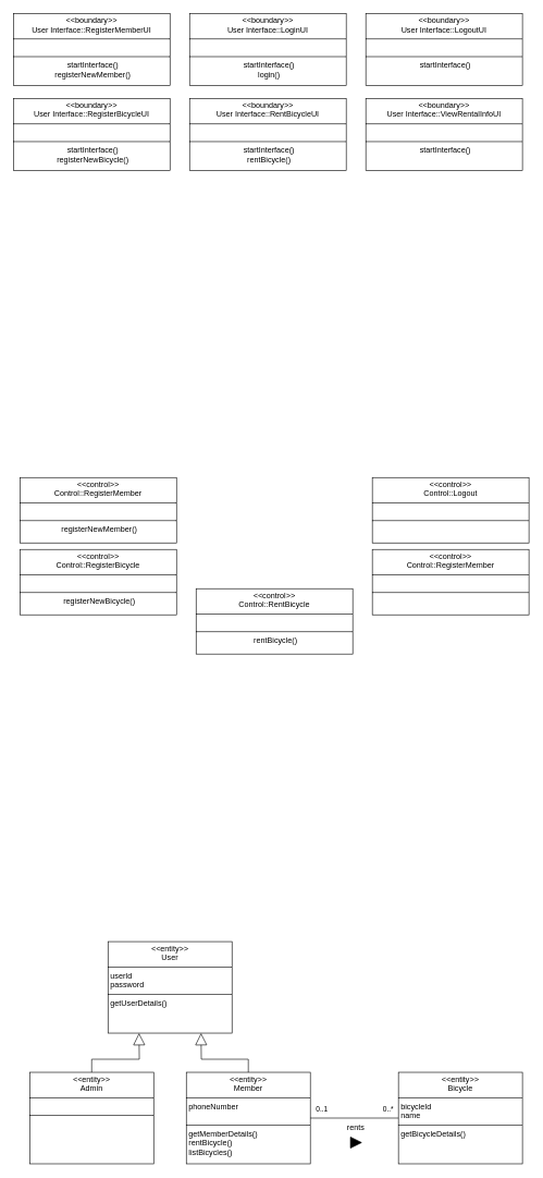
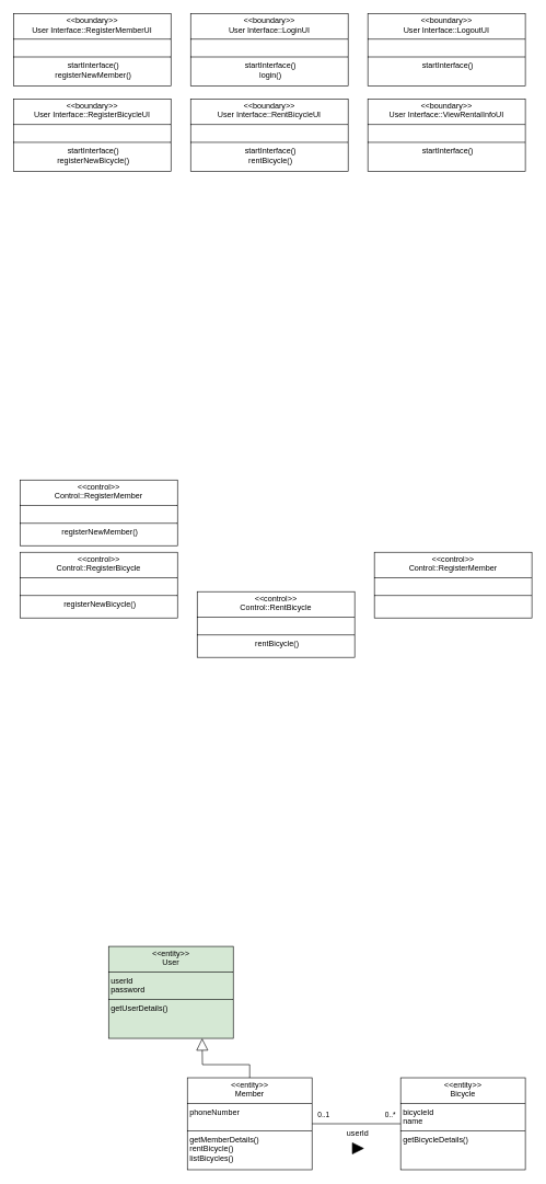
- <mxCell id="6" value="&lt;p style=&quot;margin:0px;margin-top:4px;text-align:center;&quot;&gt;&lt;i&gt;&amp;lt;&amp;lt;&lt;/i&gt;control&lt;i&gt;&amp;gt;&amp;gt;&lt;/i&gt;&lt;br&gt;Control::&lt;span style=&quot;background-color: transparent; color: light-dark(rgb(0, 0, 0), rgb(255, 255, 255));&quot;&gt;Logout&lt;/span&gt;&lt;/p&gt;&lt;hr size=&quot;1&quot; style=&quot;border-style:solid;&quot;&gt;&lt;p style=&quot;margin: 0px 0px 0px 4px;&quot;&gt;&lt;br&gt;&lt;/p&gt;&lt;hr style=&quot;border-style: solid;&quot; size=&quot;1&quot;&gt;&lt;p style=&quot;text-align: center; margin: 0px 0px 0px 4px;&quot;&gt;&lt;br&gt;&lt;/p&gt;" style="verticalAlign=top;align=left;overflow=fill;html=1;whiteSpace=wrap;" parent="1" vertex="1"><mxGeometry x="570" y="730" width="240" height="100" as="geometry" /></mxCell>
- <mxCell id="13" value="&lt;p style=&quot;margin:0px;margin-top:4px;text-align:center;&quot;&gt;&lt;i&gt;&amp;lt;&amp;lt;&lt;/i&gt;entity&lt;i&gt;&amp;gt;&amp;gt;&lt;/i&gt;&lt;br&gt;User&lt;/p&gt;&lt;hr size=&quot;1&quot; style=&quot;border-style:solid;&quot;&gt;&lt;p style=&quot;margin:0px;margin-left:4px;&quot;&gt;userId&lt;/p&gt;&lt;p style=&quot;margin:0px;margin-left:4px;&quot;&gt;password&lt;/p&gt;&lt;hr size=&quot;1&quot; style=&quot;border-style:solid;&quot;&gt;&lt;p style=&quot;margin:0px;margin-left:4px;&quot;&gt;&lt;span style=&quot;text-align: center;&quot;&gt;getUserDetails()&lt;/span&gt;&lt;/p&gt;" style="verticalAlign=top;align=left;overflow=fill;html=1;whiteSpace=wrap;" parent="1" vertex="1"><mxGeometry x="165" y="1440" width="190" height="140" as="geometry" /></mxCell>
+ <mxCell id="13" value="&lt;p style=&quot;margin:0px;margin-top:4px;text-align:center;&quot;&gt;&lt;i&gt;&amp;lt;&amp;lt;&lt;/i&gt;entity&lt;i&gt;&amp;gt;&amp;gt;&lt;/i&gt;&lt;br&gt;User&lt;/p&gt;&lt;hr size=&quot;1&quot; style=&quot;border-style:solid;&quot;&gt;&lt;p style=&quot;margin:0px;margin-left:4px;&quot;&gt;userId&lt;/p&gt;&lt;p style=&quot;margin:0px;margin-left:4px;&quot;&gt;password&lt;/p&gt;&lt;hr size=&quot;1&quot; style=&quot;border-style:solid;&quot;&gt;&lt;p style=&quot;margin:0px;margin-left:4px;&quot;&gt;&lt;span style=&quot;text-align: center;&quot;&gt;getUserDetails()&lt;/span&gt;&lt;/p&gt;" style="verticalAlign=top;align=left;overflow=fill;html=1;whiteSpace=wrap;fillColor=#d5e8d4;" parent="1" vertex="1"><mxGeometry x="165" y="1440" width="190" height="140" as="geometry" /></mxCell>
- <mxCell id="16" value="" style="endArrow=block;endSize=16;endFill=0;html=1;rounded=0;entryX=0.25;entryY=1;entryDx=0;entryDy=0;exitX=0.5;exitY=0;exitDx=0;exitDy=0;" parent="1" source="14" target="13" edge="1"><mxGeometry width="160" relative="1" as="geometry"><mxPoint x="145" y="1620" as="sourcePoint" /><mxPoint x="305" y="1620" as="targetPoint" /><Array as="points"><mxPoint x="140" y="1620" /><mxPoint x="213" y="1620" /></Array></mxGeometry></mxCell>
- <mxCell id="14" value="&lt;p style=&quot;margin:0px;margin-top:4px;text-align:center;&quot;&gt;&lt;i&gt;&amp;lt;&amp;lt;&lt;/i&gt;entity&lt;i&gt;&amp;gt;&amp;gt;&lt;/i&gt;&lt;br&gt;Admin&lt;/p&gt;&lt;hr size=&quot;1&quot; style=&quot;border-style:solid;&quot;&gt;&lt;p style=&quot;margin:0px;margin-left:4px;&quot;&gt;&lt;br&gt;&lt;/p&gt;&lt;hr size=&quot;1&quot; style=&quot;border-style:solid;&quot;&gt;&lt;p style=&quot;margin:0px;margin-left:4px;&quot;&gt;&lt;br&gt;&lt;/p&gt;" style="verticalAlign=top;align=left;overflow=fill;html=1;whiteSpace=wrap;" parent="1" vertex="1"><mxGeometry x="45" y="1640" width="190" height="140" as="geometry" /></mxCell>
- <mxCell id="22" value="&lt;p class=&quot;p1&quot;&gt;rents&lt;/p&gt;" style="text;html=1;align=center;verticalAlign=middle;whiteSpace=wrap;rounded=0;" parent="1" vertex="1"><mxGeometry x="515" y="1710" width="60" height="30" as="geometry" /></mxCell>
+ <mxCell id="22" value="&lt;p class=&quot;p1&quot;&gt;userId&lt;/p&gt;" style="text;html=1;align=center;verticalAlign=middle;whiteSpace=wrap;rounded=0;" parent="1" vertex="1"><mxGeometry x="515" y="1710" width="60" height="30" as="geometry" /></mxCell>
